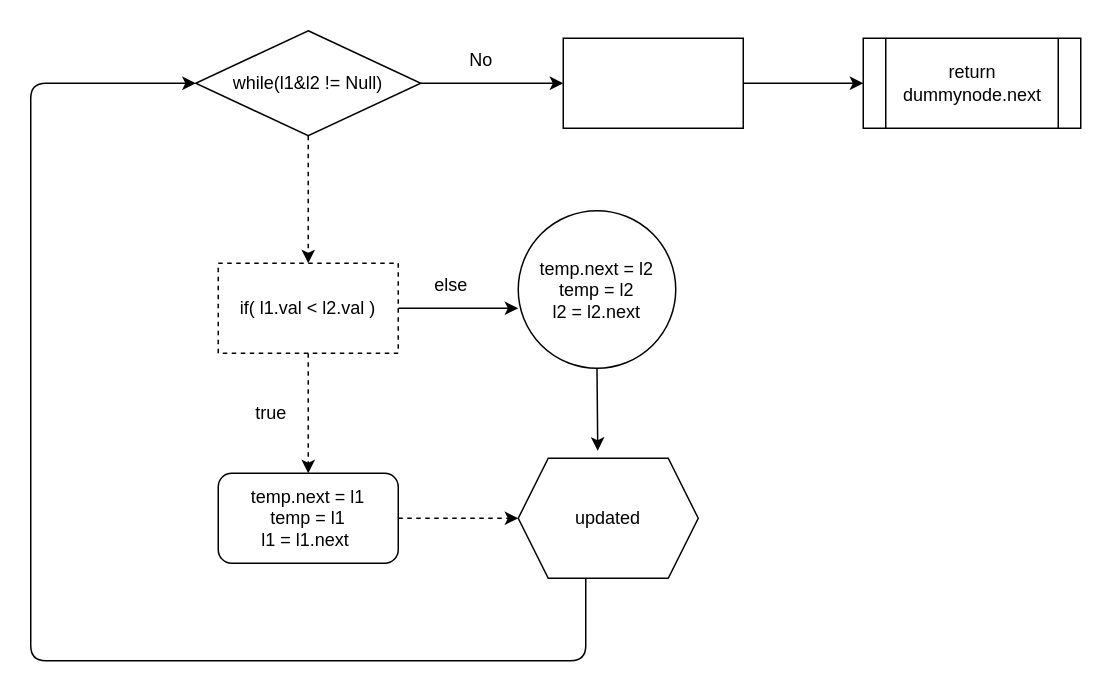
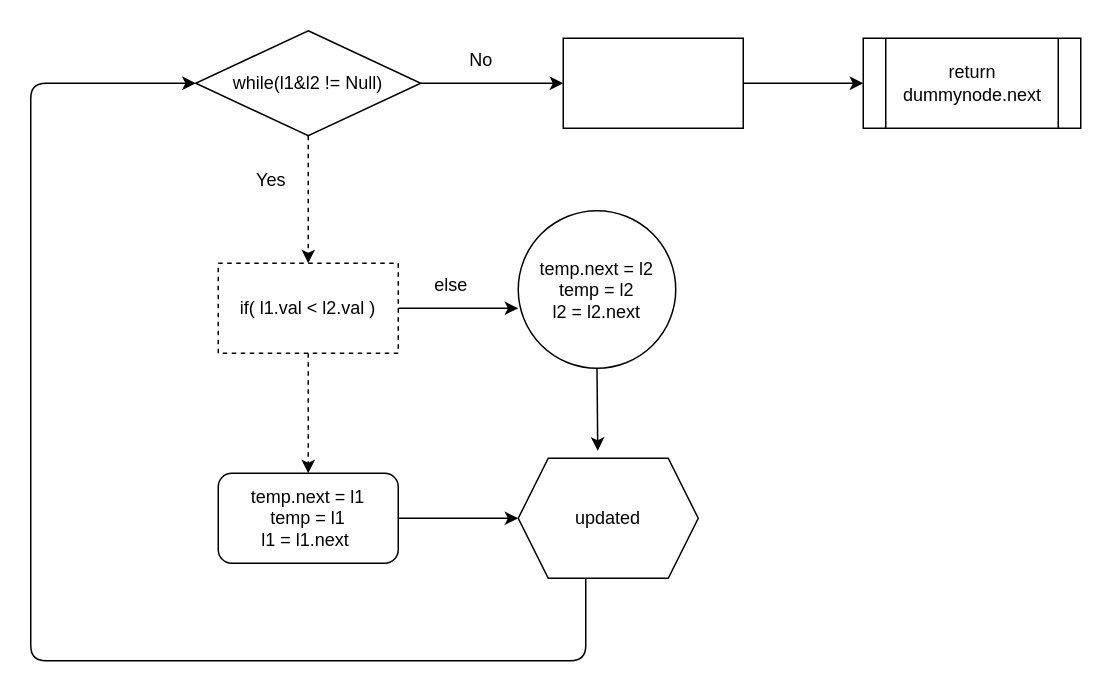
+ <mxCell id="10" value="Yes" style="text;html=1;align=center;verticalAlign=middle;resizable=0;points=[];autosize=1;strokeColor=none;fillColor=none;" vertex="1" parent="1"><mxGeometry x="160" y="105" width="40" height="30" as="geometry" /></mxCell>
- <mxCell id="20" value="true" style="text;html=1;align=center;verticalAlign=middle;resizable=0;points=[];autosize=1;strokeColor=none;fillColor=none;" vertex="1" parent="1"><mxGeometry x="160" y="260" width="40" height="30" as="geometry" /></mxCell>
- <mxCell id="14" value="" style="edgeStyle=none;html=1;dashed=1;" edge="1" parent="1" source="15" target="18"><mxGeometry relative="1" as="geometry" /></mxCell>
+ <mxCell id="14" value="" style="edgeStyle=none;html=1;" edge="1" parent="1" source="15" target="18"><mxGeometry relative="1" as="geometry" /></mxCell>
